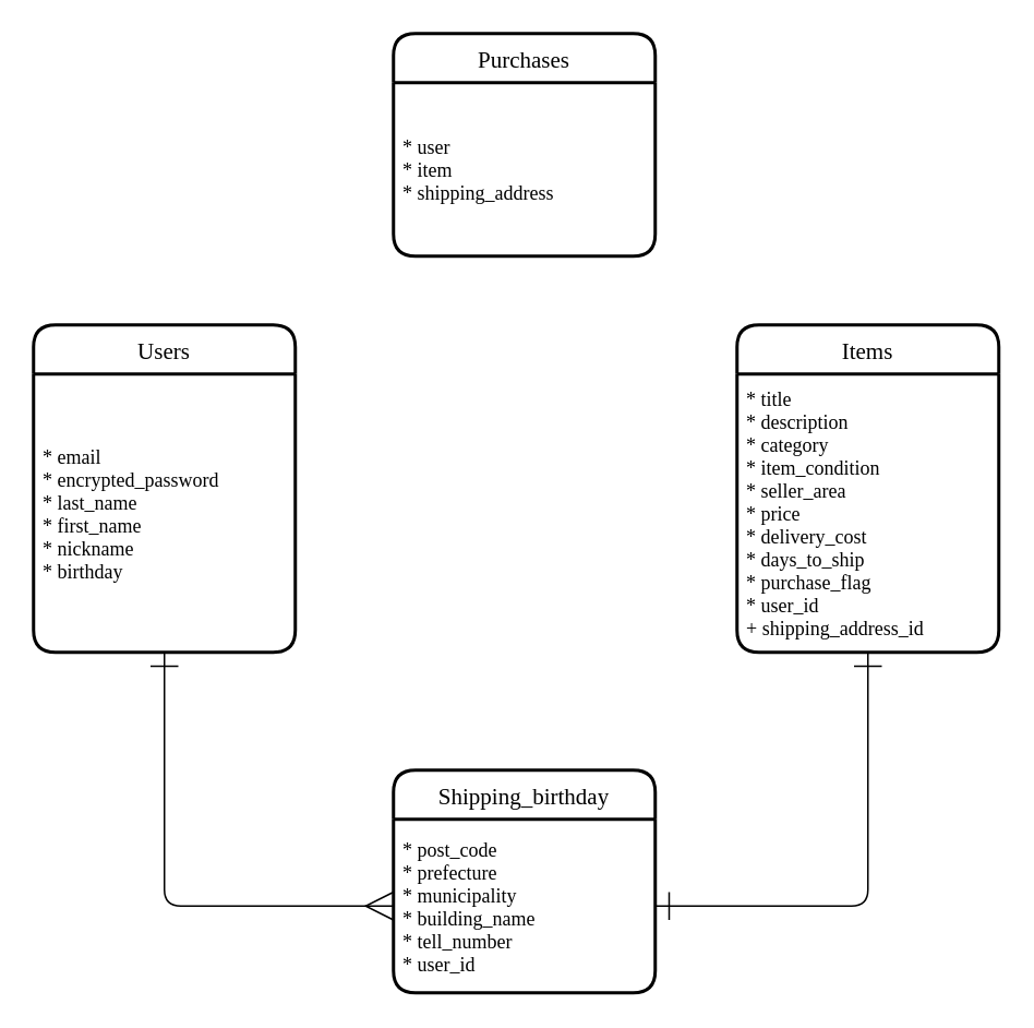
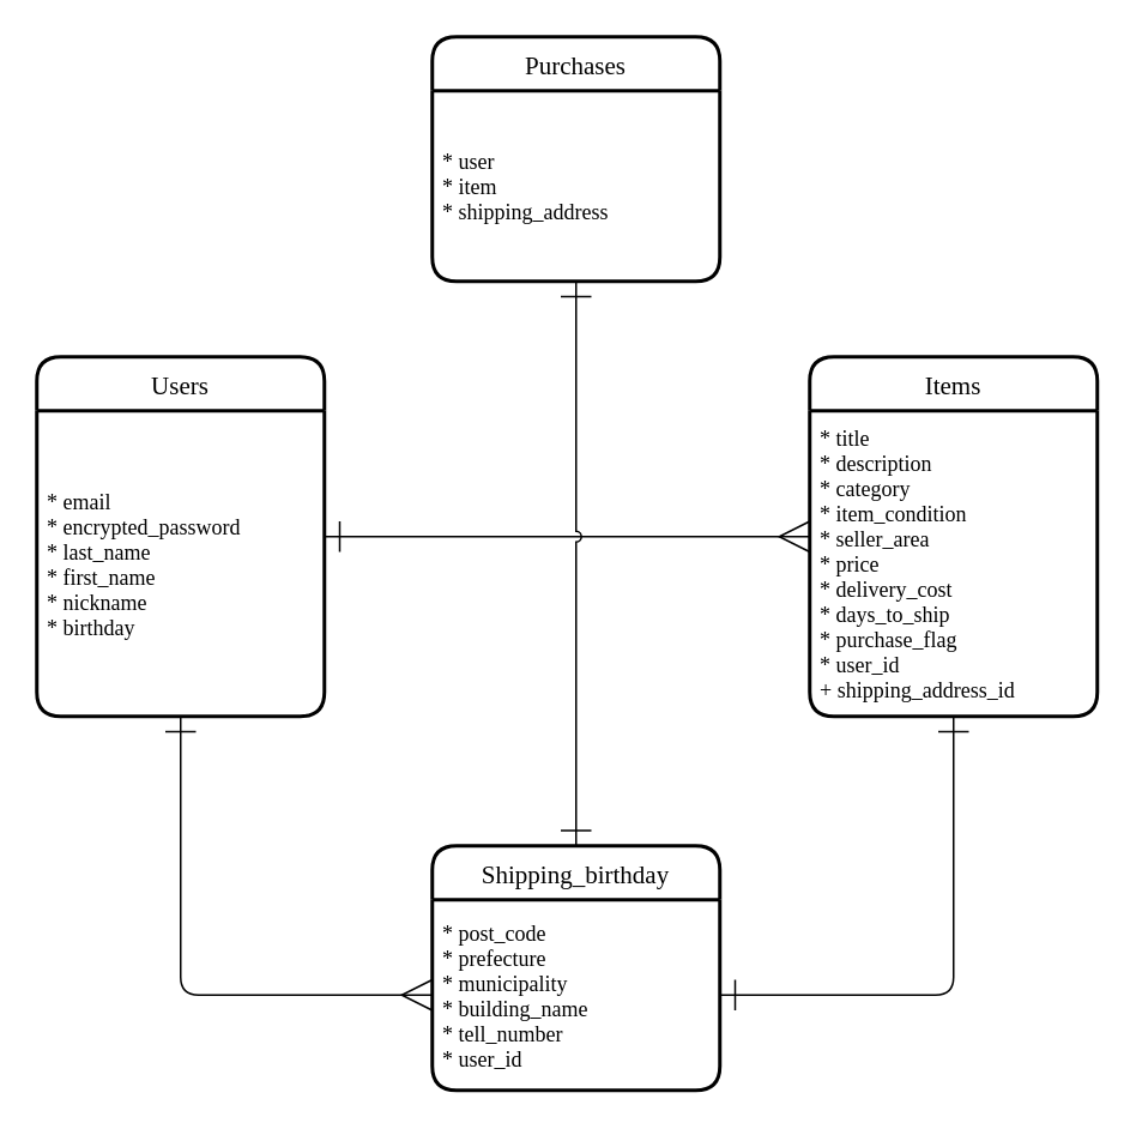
+ <mxCell id="2" style="edgeStyle=none;html=1;entryX=0;entryY=0.5;entryDx=0;entryDy=0;fontFamily=Comic Sans MS;horizontal=1;endArrow=ERmany;endFill=0;strokeWidth=1;startArrow=ERone;startFill=0;startSize=15;endSize=15;" edge="1" parent="1" source="3" target="5"><mxGeometry relative="1" as="geometry" /></mxCell>
+ <mxCell id="13" style="edgeStyle=none;html=1;exitX=0.5;exitY=1;exitDx=0;exitDy=0;entryX=0.5;entryY=0;entryDx=0;entryDy=0;fontFamily=Comic Sans MS;startArrow=ERone;startFill=0;endArrow=ERone;endFill=0;startSize=15;endSize=15;strokeWidth=1;jumpStyle=arc;" edge="1" parent="1" source="12" target="7"><mxGeometry relative="1" as="geometry" /></mxCell>
